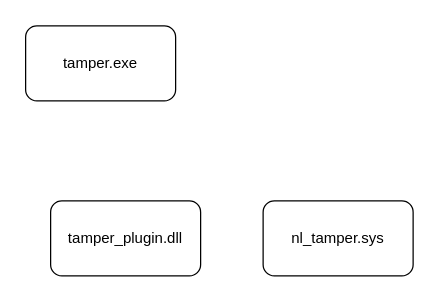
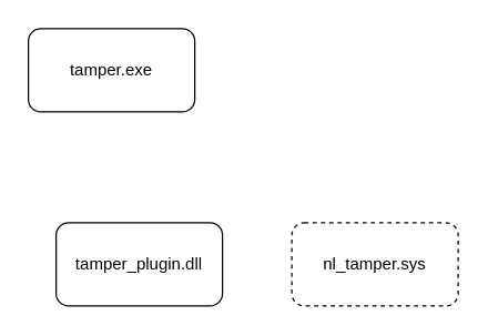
- <mxCell id="2" value="nl_tamper.sys" style="rounded=1;whiteSpace=wrap;html=1;" vertex="1" parent="1"><mxGeometry x="210" y="160" width="120" height="60" as="geometry" /></mxCell>
+ <mxCell id="2" value="nl_tamper.sys" style="rounded=1;whiteSpace=wrap;html=1;dashed=1;" vertex="1" parent="1"><mxGeometry x="210" y="160" width="120" height="60" as="geometry" /></mxCell>
